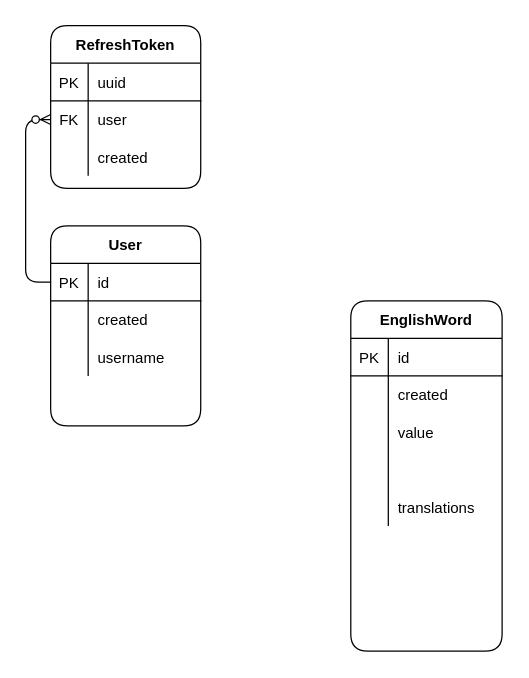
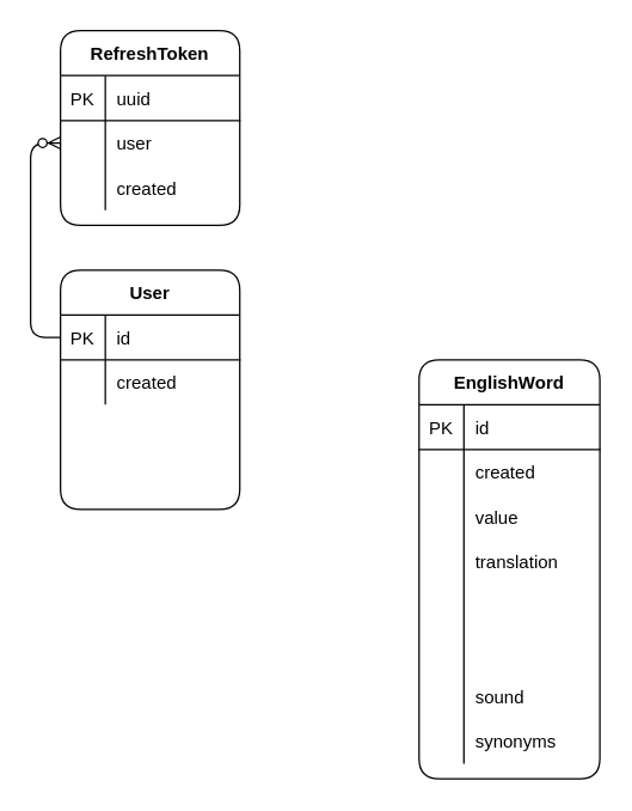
- <mxCell id="20" value="FK" style="shape=partialRectangle;connectable=0;fillColor=none;top=0;left=0;bottom=0;right=0;editable=1;overflow=hidden;" vertex="1" parent="19"><mxGeometry width="30" height="30" as="geometry" /></mxCell>
- <mxCell id="11" value="username" style="shape=partialRectangle;connectable=0;fillColor=none;top=0;left=0;bottom=0;right=0;align=left;spacingLeft=6;overflow=hidden;" vertex="1" parent="9"><mxGeometry x="30" width="90" height="30" as="geometry" /></mxCell>
+ <mxCell id="37" value="translation" style="shape=partialRectangle;connectable=0;fillColor=none;top=0;left=0;bottom=0;right=0;align=left;spacingLeft=6;overflow=hidden;" vertex="1" parent="35"><mxGeometry x="30" width="91" height="30" as="geometry" /></mxCell>
- <mxCell id="40" value="translations" style="shape=partialRectangle;connectable=0;fillColor=none;top=0;left=0;bottom=0;right=0;align=left;spacingLeft=6;overflow=hidden;" vertex="1" parent="38"><mxGeometry x="30" width="91" height="30" as="geometry" /></mxCell>
+ <mxCell id="45" value="sound" style="shape=partialRectangle;connectable=0;fillColor=none;top=0;left=0;bottom=0;right=0;align=left;spacingLeft=6;overflow=hidden;" vertex="1" parent="43"><mxGeometry x="30" width="91" height="30" as="geometry" /></mxCell>
+ <mxCell id="48" value="synonyms" style="shape=partialRectangle;connectable=0;fillColor=none;top=0;left=0;bottom=0;right=0;align=left;spacingLeft=6;overflow=hidden;" vertex="1" parent="46"><mxGeometry x="30" width="91" height="30" as="geometry" /></mxCell>
